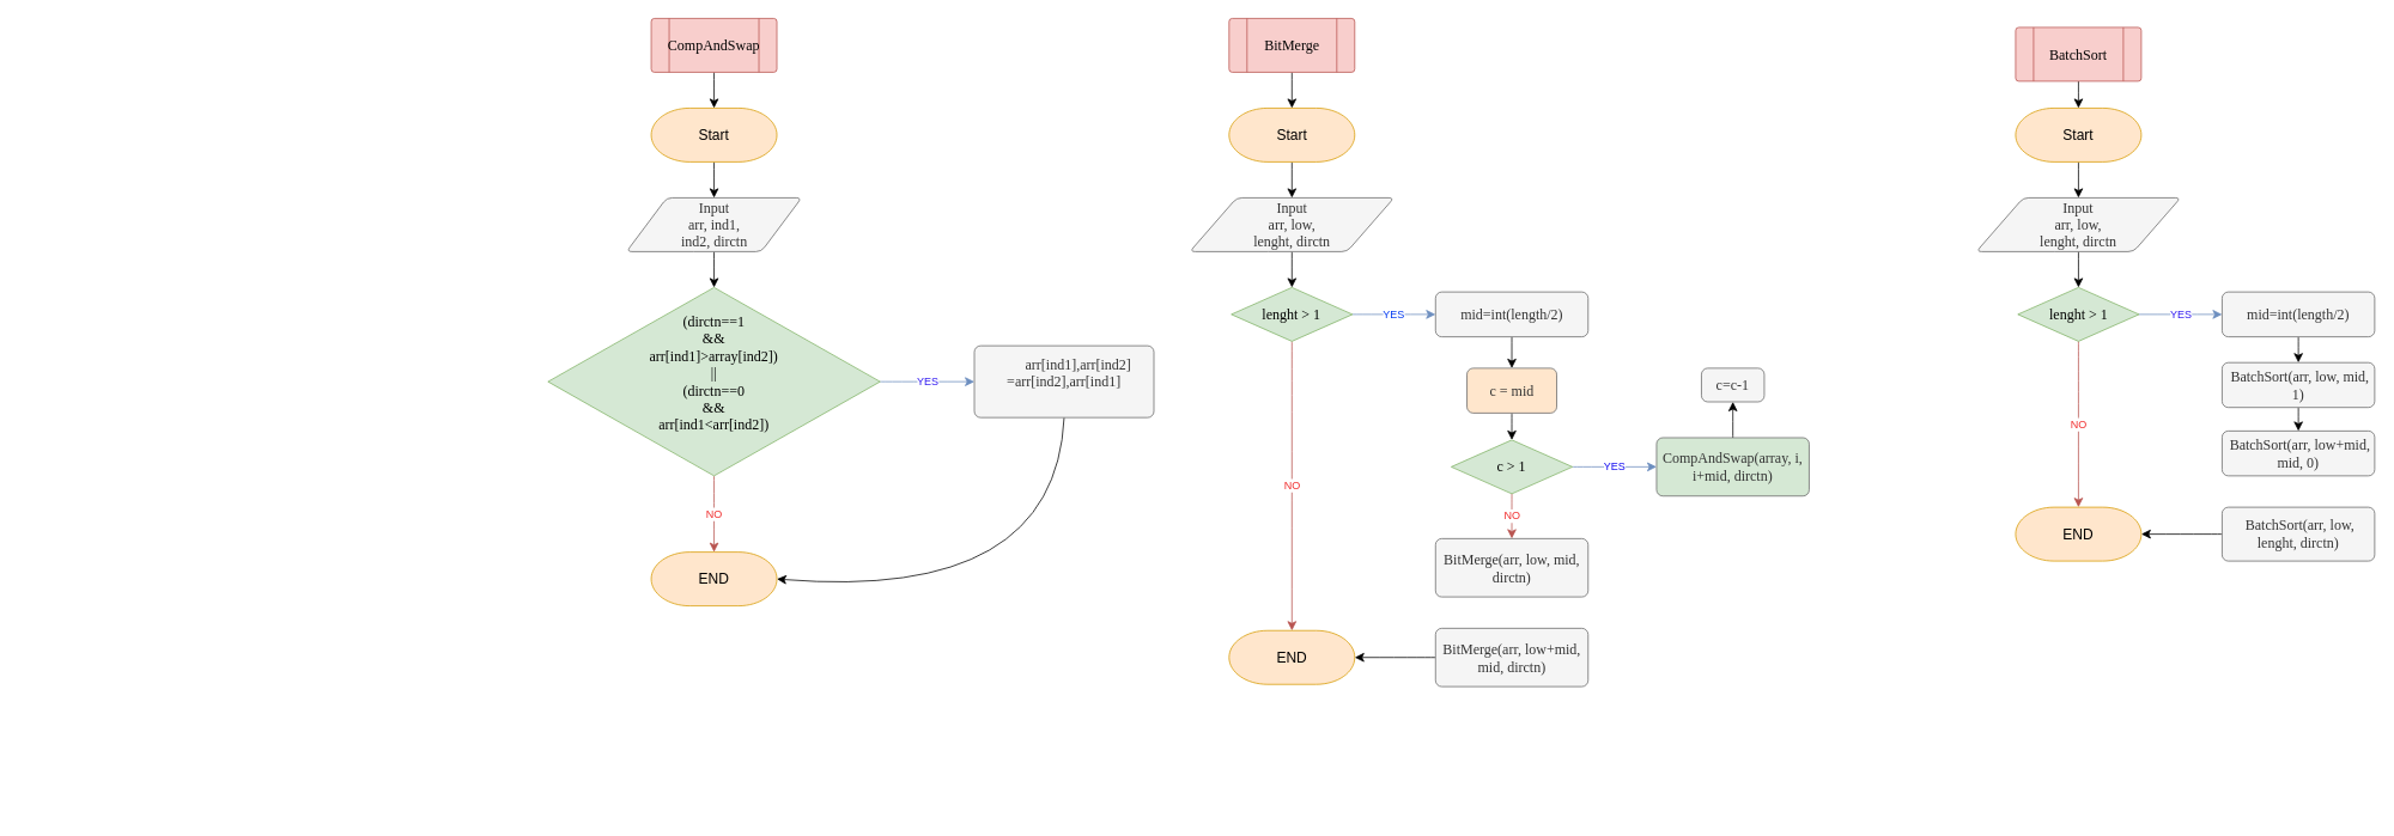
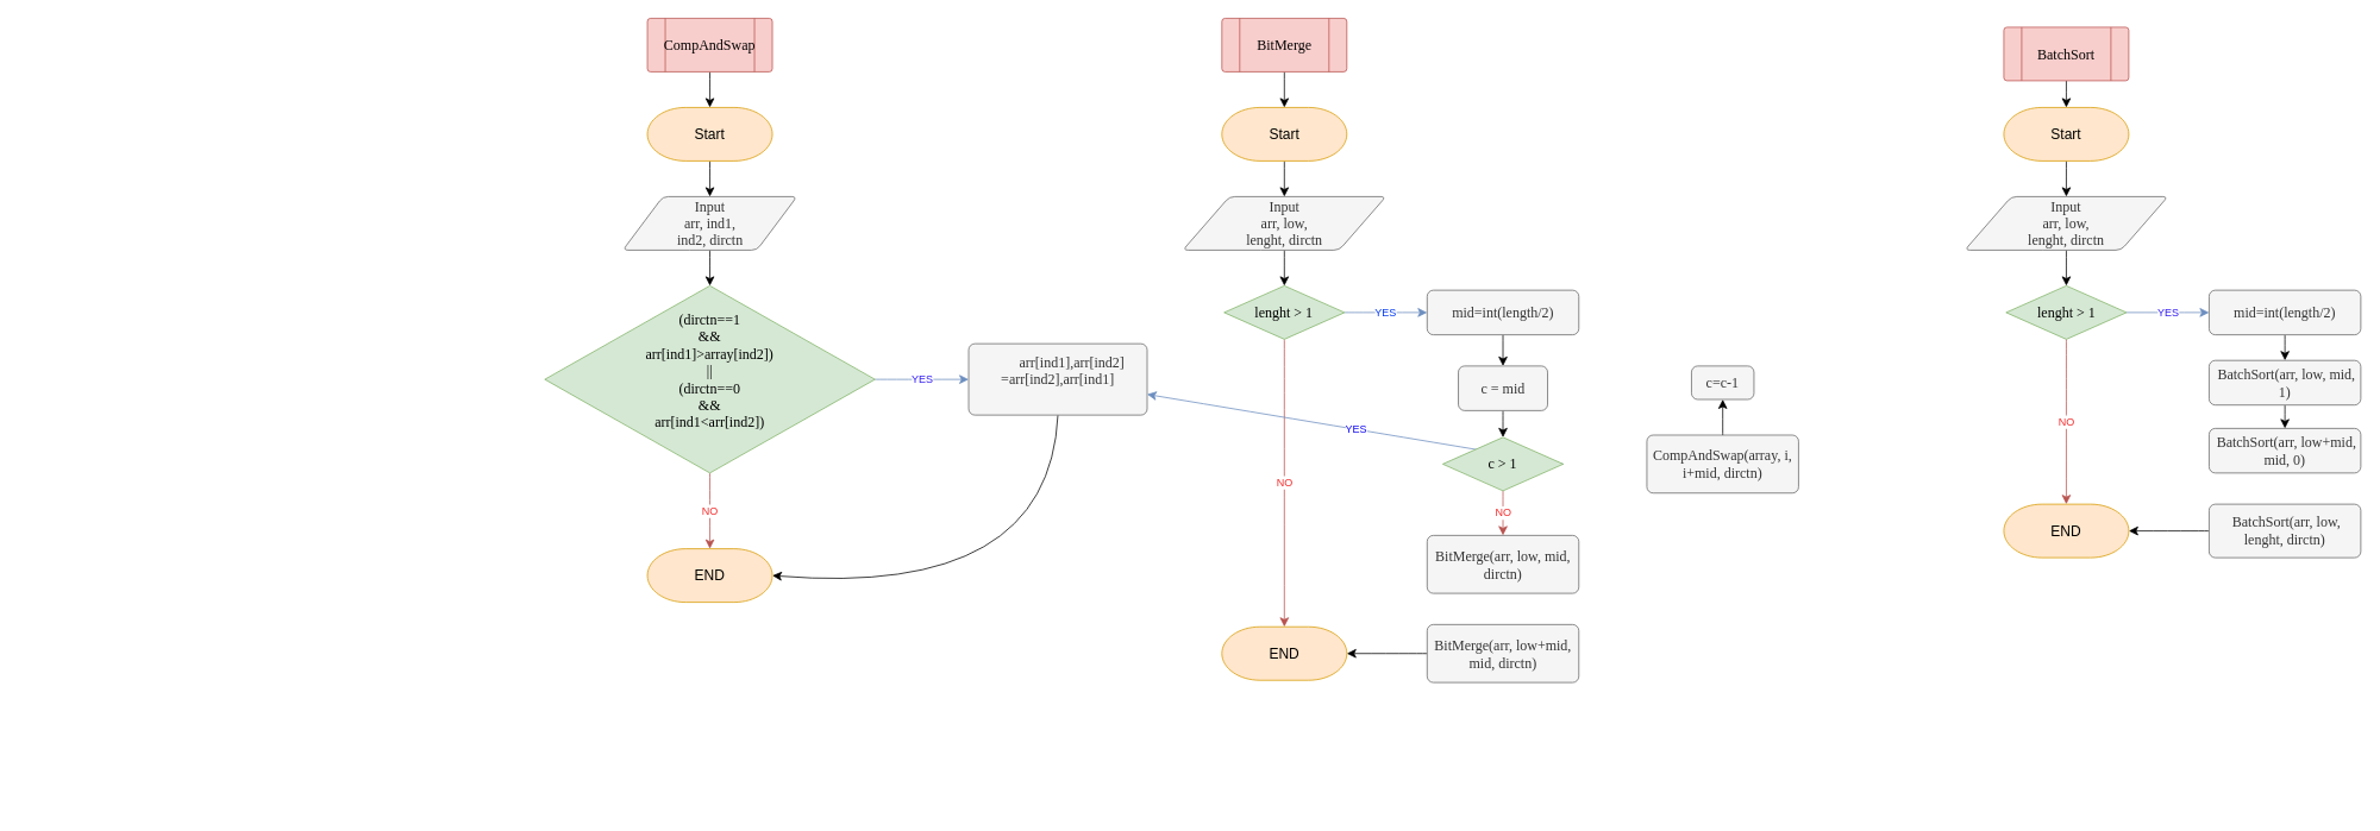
- <mxCell id="29" value="&lt;div&gt;&lt;div&gt;c = mid&lt;/div&gt;&lt;/div&gt;" style="rounded=1;whiteSpace=wrap;html=1;absoluteArcSize=1;arcSize=14;strokeWidth=1;fontFamily=Lucida Console;fontSize=16;fillColor=#ffe6cc;strokeColor=#666666;fontColor=#333333;align=center;" parent="1" vertex="1"><mxGeometry x="1633.75" y="410" width="100" height="50" as="geometry" /></mxCell>
+ <mxCell id="29" value="&lt;div&gt;&lt;div&gt;c = mid&lt;/div&gt;&lt;/div&gt;" style="rounded=1;whiteSpace=wrap;html=1;absoluteArcSize=1;arcSize=14;strokeWidth=1;fontFamily=Lucida Console;fontSize=16;fillColor=#f5f5f5;strokeColor=#666666;fontColor=#333333;align=center;" parent="1" vertex="1"><mxGeometry x="1633.75" y="410" width="100" height="50" as="geometry" /></mxCell>
- <mxCell id="30" value="YES" style="edgeStyle=none;curved=1;rounded=0;orthogonalLoop=1;jettySize=auto;html=1;exitX=1;exitY=0.5;exitDx=0;exitDy=0;exitPerimeter=0;fontSize=12;startSize=8;endSize=8;fillColor=#dae8fc;strokeColor=#6c8ebf;fontColor=#110AF0;" parent="1" source="32" target="34" edge="1"><mxGeometry relative="1" as="geometry" /></mxCell>
+ <mxCell id="30" value="YES" style="edgeStyle=none;curved=1;rounded=0;orthogonalLoop=1;jettySize=auto;html=1;exitX=1;exitY=0.5;exitDx=0;exitDy=0;exitPerimeter=0;fontSize=12;startSize=8;endSize=8;fillColor=#dae8fc;strokeColor=#6c8ebf;fontColor=#110AF0;" parent="1" source="32" target="14" edge="1"><mxGeometry relative="1" as="geometry" /></mxCell>
- <mxCell id="34" value="&lt;div&gt;CompAndSwap(array, i, i+mid, dirctn)&lt;/div&gt;" style="rounded=1;whiteSpace=wrap;html=1;absoluteArcSize=1;arcSize=14;strokeWidth=1;fontFamily=Lucida Console;fontSize=16;fillColor=#d5e8d4;strokeColor=#666666;fontColor=#333333;align=center;" parent="1" vertex="1"><mxGeometry x="1845" y="487.5" width="170" height="65" as="geometry" /></mxCell>
+ <mxCell id="34" value="&lt;div&gt;CompAndSwap(array, i, i+mid, dirctn)&lt;/div&gt;" style="rounded=1;whiteSpace=wrap;html=1;absoluteArcSize=1;arcSize=14;strokeWidth=1;fontFamily=Lucida Console;fontSize=16;fillColor=#f5f5f5;strokeColor=#666666;fontColor=#333333;align=center;" parent="1" vertex="1"><mxGeometry x="1845" y="487.5" width="170" height="65" as="geometry" /></mxCell>
